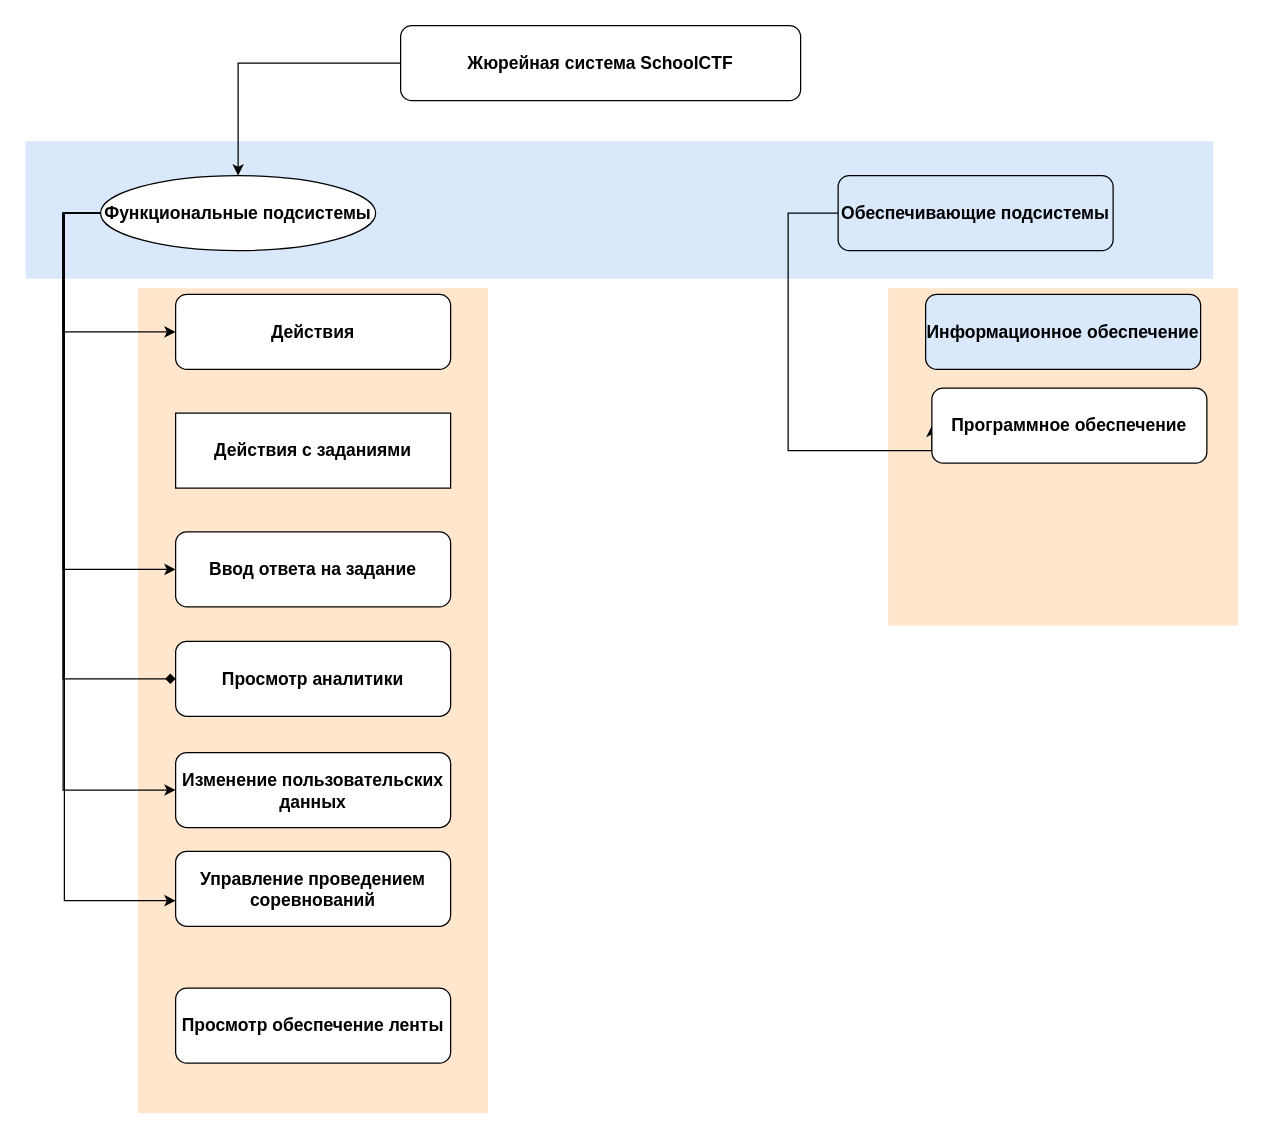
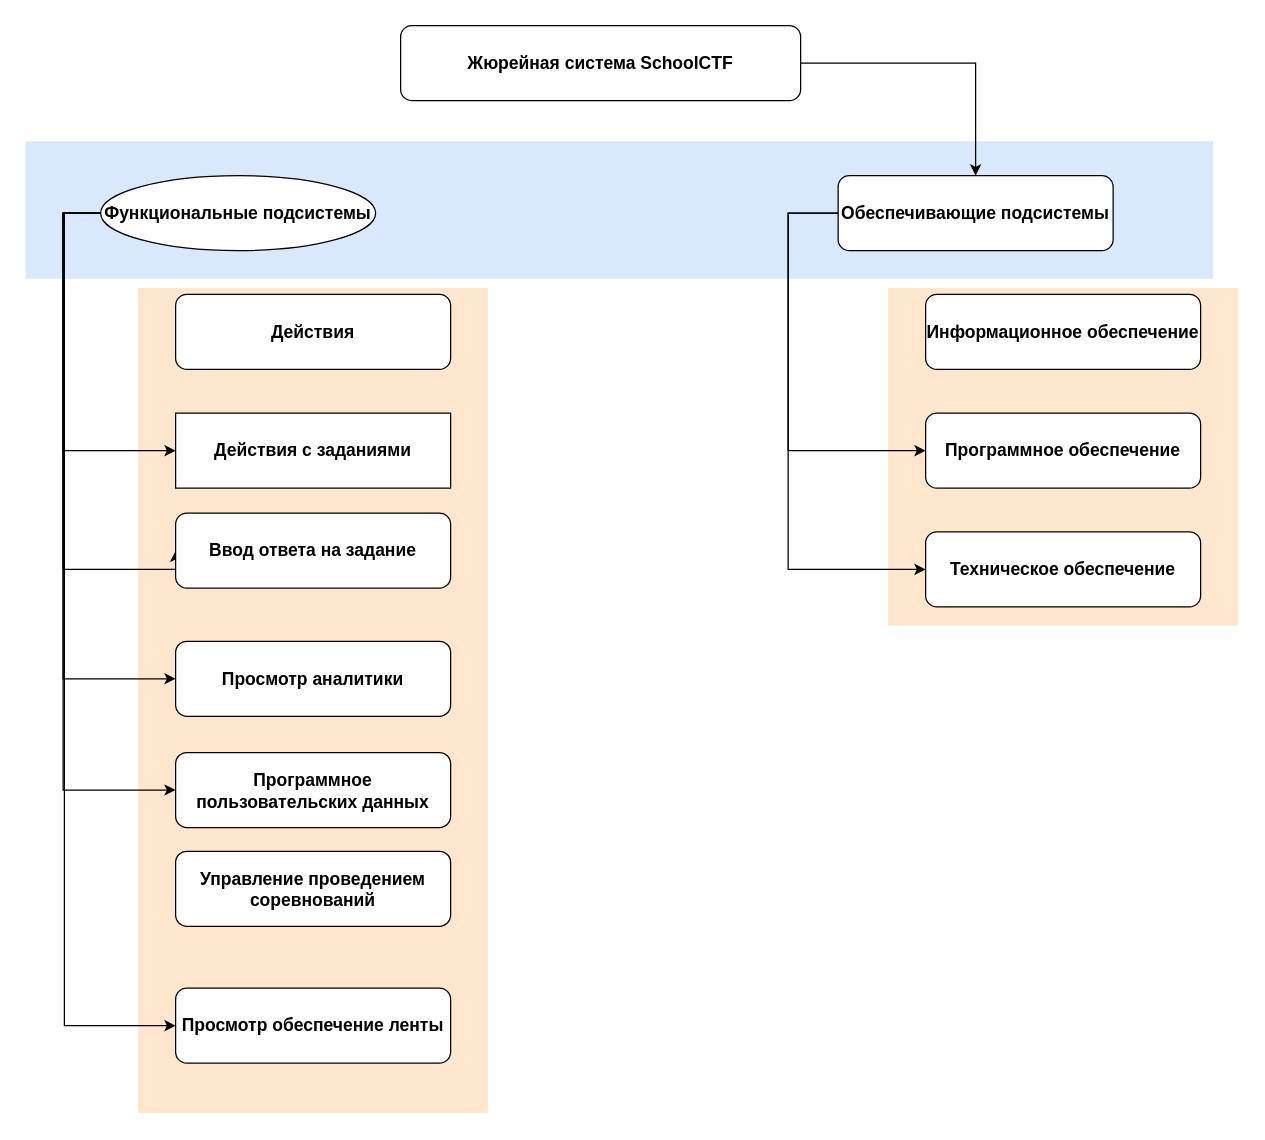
- <mxCell id="5" style="edgeStyle=orthogonalEdgeStyle;rounded=0;orthogonalLoop=1;jettySize=auto;html=1;fontSize=14;" edge="1" parent="1" source="6" target="14"><mxGeometry relative="1" as="geometry" /></mxCell>
+ <mxCell id="5" style="edgeStyle=orthogonalEdgeStyle;rounded=0;orthogonalLoop=1;jettySize=auto;html=1;fontSize=14;" edge="1" parent="1" source="6" target="17"><mxGeometry relative="1" as="geometry" /></mxCell>
- <mxCell id="17" value="Обеспечивающие подсистемы" style="rounded=1;whiteSpace=wrap;html=1;fontSize=14;fontStyle=1;fillColor=#dae8fc;" vertex="1" parent="1"><mxGeometry x="670" y="140" width="220" height="60" as="geometry" /></mxCell>
+ <mxCell id="17" value="Обеспечивающие подсистемы" style="rounded=1;whiteSpace=wrap;html=1;fontSize=14;fontStyle=1" vertex="1" parent="1"><mxGeometry x="670" y="140" width="220" height="60" as="geometry" /></mxCell>
- <mxCell id="7" style="edgeStyle=orthogonalEdgeStyle;rounded=0;orthogonalLoop=1;jettySize=auto;html=1;entryX=0;entryY=0.5;entryDx=0;entryDy=0;fontSize=14;" edge="1" parent="1" source="14" target="21"><mxGeometry relative="1" as="geometry"><Array as="points"><mxPoint x="50" y="170" /><mxPoint x="50" y="265" /></Array></mxGeometry></mxCell>
- <mxCell id="24" value="Информационное обеспечение" style="rounded=1;whiteSpace=wrap;html=1;fontSize=14;fontStyle=1;fillColor=#dae8fc;" vertex="1" parent="1"><mxGeometry x="740" y="235" width="220" height="60" as="geometry" /></mxCell>
+ <mxCell id="24" value="Информационное обеспечение" style="rounded=1;whiteSpace=wrap;html=1;fontSize=14;fontStyle=1" vertex="1" parent="1"><mxGeometry x="740" y="235" width="220" height="60" as="geometry" /></mxCell>
- <mxCell id="25" value="Программное обеспечение" style="rounded=1;whiteSpace=wrap;html=1;fontSize=14;fontStyle=1" vertex="1" parent="1"><mxGeometry x="745" y="310" width="220" height="60" as="geometry" /></mxCell>
+ <mxCell id="25" value="Программное обеспечение" style="rounded=1;whiteSpace=wrap;html=1;fontSize=14;fontStyle=1" vertex="1" parent="1"><mxGeometry x="740" y="330" width="220" height="60" as="geometry" /></mxCell>
+ <mxCell id="8" style="edgeStyle=orthogonalEdgeStyle;rounded=0;orthogonalLoop=1;jettySize=auto;html=1;entryX=0;entryY=0.5;entryDx=0;entryDy=0;fontSize=14;" edge="1" parent="1" source="14" target="18"><mxGeometry relative="1" as="geometry"><Array as="points"><mxPoint x="50" y="170" /><mxPoint x="50" y="360" /></Array></mxGeometry></mxCell>
- <mxCell id="19" value="Ввод ответа на задание" style="rounded=1;whiteSpace=wrap;html=1;fontSize=14;fontStyle=1" vertex="1" parent="1"><mxGeometry x="140" y="425" width="220" height="60" as="geometry" /></mxCell>
+ <mxCell id="19" value="Ввод ответа на задание" style="rounded=1;whiteSpace=wrap;html=1;fontSize=14;fontStyle=1" vertex="1" parent="1"><mxGeometry x="140" y="410" width="220" height="60" as="geometry" /></mxCell>
+ <mxCell id="16" style="edgeStyle=orthogonalEdgeStyle;rounded=0;orthogonalLoop=1;jettySize=auto;html=1;entryX=0;entryY=0.5;entryDx=0;entryDy=0;fontSize=14;" edge="1" parent="1" source="17" target="26"><mxGeometry relative="1" as="geometry"><Array as="points"><mxPoint x="630" y="170" /><mxPoint x="630" y="455" /></Array></mxGeometry></mxCell>
+ <mxCell id="26" value="Техническое обеспечение" style="rounded=1;whiteSpace=wrap;html=1;fontSize=14;fontStyle=1" vertex="1" parent="1"><mxGeometry x="740" y="425" width="220" height="60" as="geometry" /></mxCell>
- <mxCell id="10" style="edgeStyle=orthogonalEdgeStyle;rounded=0;orthogonalLoop=1;jettySize=auto;html=1;entryX=0;entryY=0.5;entryDx=0;entryDy=0;fontSize=14;endArrow=diamond;" edge="1" parent="1" source="14" target="20"><mxGeometry relative="1" as="geometry"><Array as="points"><mxPoint x="50" y="170" /><mxPoint x="50" y="543" /></Array></mxGeometry></mxCell>
+ <mxCell id="10" style="edgeStyle=orthogonalEdgeStyle;rounded=0;orthogonalLoop=1;jettySize=auto;html=1;entryX=0;entryY=0.5;entryDx=0;entryDy=0;fontSize=14;" edge="1" parent="1" source="14" target="20"><mxGeometry relative="1" as="geometry"><Array as="points"><mxPoint x="50" y="170" /><mxPoint x="50" y="543" /></Array></mxGeometry></mxCell>
- <mxCell id="22" value="Изменение пользовательских данных" style="rounded=1;whiteSpace=wrap;html=1;fontSize=14;fontStyle=1" vertex="1" parent="1"><mxGeometry x="140" y="601.5" width="220" height="60" as="geometry" /></mxCell>
+ <mxCell id="22" value="Программное пользовательских данных" style="rounded=1;whiteSpace=wrap;html=1;fontSize=14;fontStyle=1" vertex="1" parent="1"><mxGeometry x="140" y="601.5" width="220" height="60" as="geometry" /></mxCell>
- <mxCell id="12" style="edgeStyle=orthogonalEdgeStyle;rounded=0;orthogonalLoop=1;jettySize=auto;html=1;fontSize=14;" edge="1" parent="1" source="14" target="23"><mxGeometry relative="1" as="geometry"><mxPoint x="40" y="800" as="targetPoint" /><Array as="points"><mxPoint x="51" y="170" /><mxPoint x="51" y="720" /></Array></mxGeometry></mxCell>
+ <mxCell id="13" style="edgeStyle=orthogonalEdgeStyle;rounded=0;orthogonalLoop=1;jettySize=auto;html=1;entryX=0;entryY=0.5;entryDx=0;entryDy=0;fontSize=14;" edge="1" parent="1" source="14" target="27"><mxGeometry relative="1" as="geometry"><Array as="points"><mxPoint x="51" y="170" /><mxPoint x="51" y="820" /></Array></mxGeometry></mxCell>
